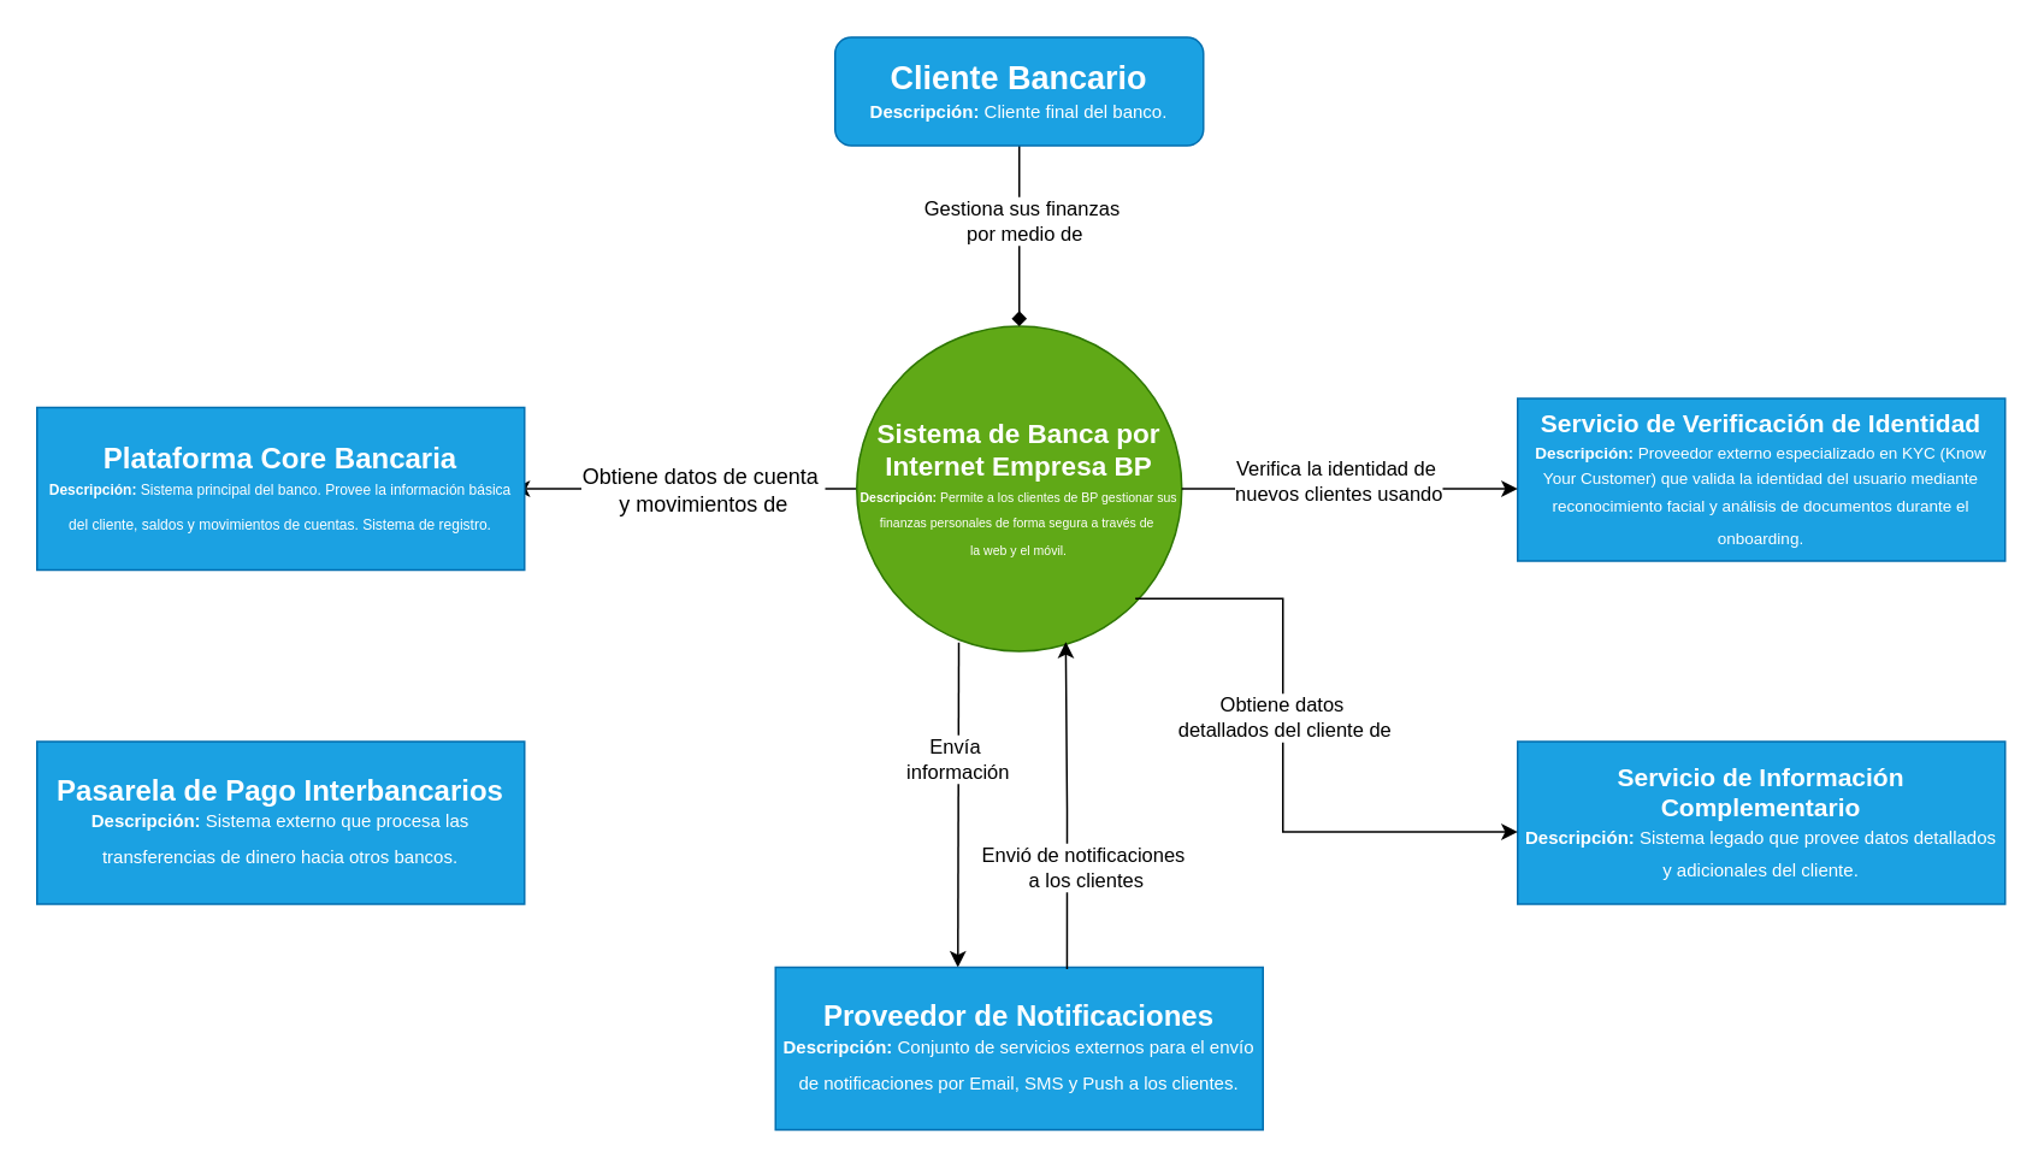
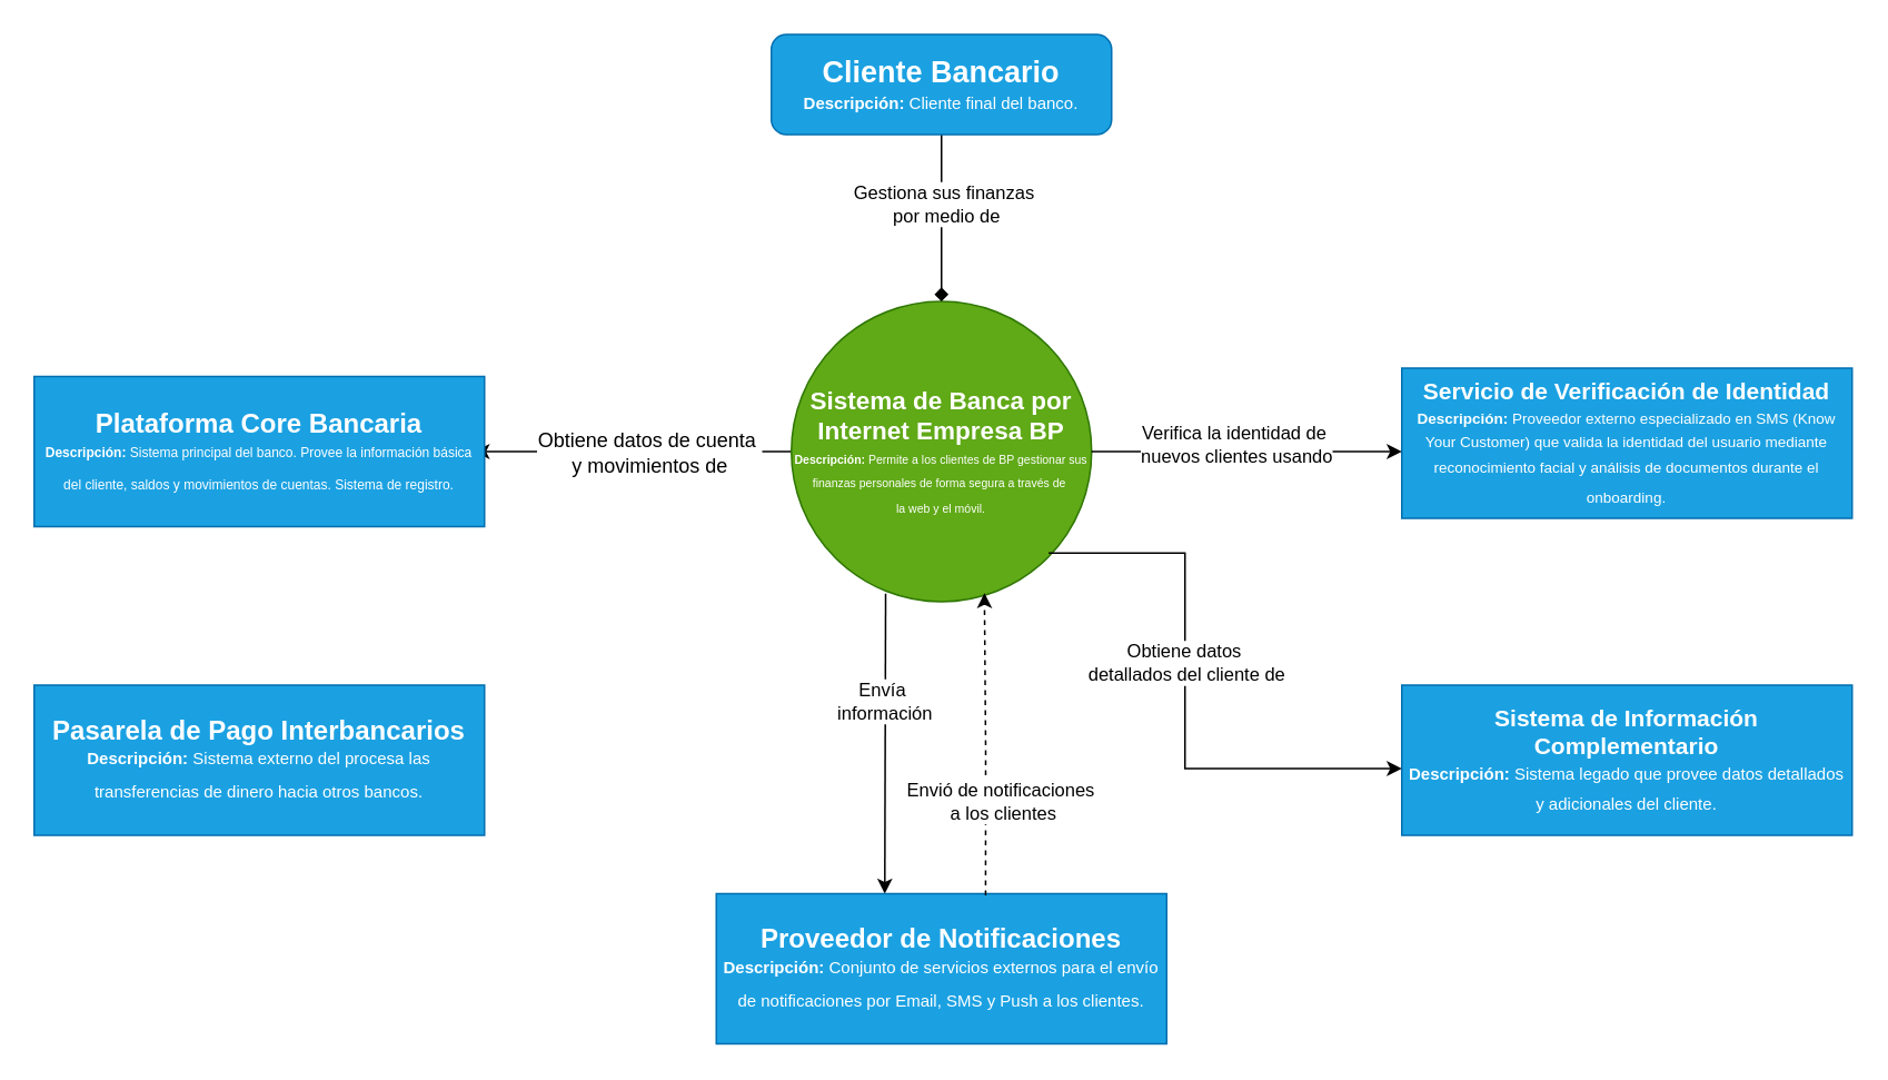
- <mxCell id="12" value="&lt;b&gt;&lt;font style=&quot;font-size: 14px;&quot;&gt;Servicio de Verificación de Identidad&lt;/font&gt;&lt;/b&gt;&lt;div&gt;&lt;font style=&quot;font-size: 9px;&quot;&gt;&lt;b style=&quot;&quot;&gt;Descripción:&lt;/b&gt; Proveedor externo especializado en KYC (Know Your Customer) que valida la identidad del usuario mediante reconocimiento facial y análisis de documentos durante el onboarding.&lt;/font&gt;&lt;b&gt;&lt;font style=&quot;font-size: 16px;&quot;&gt;&lt;/font&gt;&lt;/b&gt;&lt;/div&gt;" style="rounded=0;whiteSpace=wrap;html=1;fillColor=light-dark(#1BA1E2,#A9C4EB);fontColor=#ffffff;strokeColor=#006EAF;" vertex="1" parent="1"><mxGeometry x="840" y="220" width="270" height="90" as="geometry" /></mxCell>
+ <mxCell id="12" value="&lt;b&gt;&lt;font style=&quot;font-size: 14px;&quot;&gt;Servicio de Verificación de Identidad&lt;/font&gt;&lt;/b&gt;&lt;div&gt;&lt;font style=&quot;font-size: 9px;&quot;&gt;&lt;b style=&quot;&quot;&gt;Descripción:&lt;/b&gt; Proveedor externo especializado en SMS (Know Your Customer) que valida la identidad del usuario mediante reconocimiento facial y análisis de documentos durante el onboarding.&lt;/font&gt;&lt;b&gt;&lt;font style=&quot;font-size: 16px;&quot;&gt;&lt;/font&gt;&lt;/b&gt;&lt;/div&gt;" style="rounded=0;whiteSpace=wrap;html=1;fillColor=light-dark(#1BA1E2,#A9C4EB);fontColor=#ffffff;strokeColor=#006EAF;" vertex="1" parent="1"><mxGeometry x="840" y="220" width="270" height="90" as="geometry" /></mxCell>
- <mxCell id="17" style="edgeStyle=orthogonalEdgeStyle;rounded=0;orthogonalLoop=1;jettySize=auto;html=1;entryX=0.643;entryY=0.971;entryDx=0;entryDy=0;entryPerimeter=0;exitX=0.598;exitY=0.011;exitDx=0;exitDy=0;exitPerimeter=0;" edge="1" parent="1" source="14" target="6"><mxGeometry relative="1" as="geometry"><mxPoint x="590.54" y="532.12" as="sourcePoint" /><mxPoint x="590" y="360" as="targetPoint" /></mxGeometry></mxCell>
+ <mxCell id="17" style="edgeStyle=orthogonalEdgeStyle;rounded=0;orthogonalLoop=1;jettySize=auto;html=1;entryX=0.643;entryY=0.971;entryDx=0;entryDy=0;entryPerimeter=0;exitX=0.598;exitY=0.011;exitDx=0;exitDy=0;exitPerimeter=0;dashed=1;" edge="1" parent="1" source="14" target="6"><mxGeometry relative="1" as="geometry"><mxPoint x="590.54" y="532.12" as="sourcePoint" /><mxPoint x="590" y="360" as="targetPoint" /></mxGeometry></mxCell>
- <mxCell id="13" value="&lt;b&gt;&lt;font style=&quot;font-size: 16px;&quot;&gt;Pasarela de Pago Interbancarios&lt;/font&gt;&lt;/b&gt;&lt;div&gt;&lt;font style=&quot;font-size: 10px;&quot;&gt;&lt;b style=&quot;&quot;&gt;Descripción:&lt;/b&gt; Sistema externo que procesa las transferencias de dinero hacia otros bancos.&lt;/font&gt;&lt;b&gt;&lt;font style=&quot;font-size: 18px;&quot;&gt;&lt;/font&gt;&lt;/b&gt;&lt;/div&gt;" style="rounded=0;whiteSpace=wrap;html=1;fillColor=light-dark(#1BA1E2,#A9C4EB);fontColor=#ffffff;strokeColor=#006EAF;" vertex="1" parent="1"><mxGeometry x="20" y="410" width="270" height="90" as="geometry" /></mxCell>
+ <mxCell id="13" value="&lt;b&gt;&lt;font style=&quot;font-size: 16px;&quot;&gt;Pasarela de Pago Interbancarios&lt;/font&gt;&lt;/b&gt;&lt;div&gt;&lt;font style=&quot;font-size: 10px;&quot;&gt;&lt;b style=&quot;&quot;&gt;Descripción:&lt;/b&gt; Sistema externo del procesa las transferencias de dinero hacia otros bancos.&lt;/font&gt;&lt;b&gt;&lt;font style=&quot;font-size: 18px;&quot;&gt;&lt;/font&gt;&lt;/b&gt;&lt;/div&gt;" style="rounded=0;whiteSpace=wrap;html=1;fillColor=light-dark(#1BA1E2,#A9C4EB);fontColor=#ffffff;strokeColor=#006EAF;" vertex="1" parent="1"><mxGeometry x="20" y="410" width="270" height="90" as="geometry" /></mxCell>
- <mxCell id="11" value="&lt;b&gt;&lt;font style=&quot;font-size: 14px;&quot;&gt;Servicio de Información Complementario&lt;/font&gt;&lt;/b&gt;&lt;div&gt;&lt;font style=&quot;font-size: 10px;&quot;&gt;&lt;b style=&quot;&quot;&gt;Descripción:&lt;/b&gt; Sistema legado que provee datos detallados y adicionales del cliente.&lt;/font&gt;&lt;b&gt;&lt;font style=&quot;font-size: 16px;&quot;&gt;&lt;/font&gt;&lt;/b&gt;&lt;/div&gt;" style="rounded=0;whiteSpace=wrap;html=1;fillColor=light-dark(#1BA1E2,#A9C4EB);fontColor=#ffffff;strokeColor=#006EAF;" vertex="1" parent="1"><mxGeometry x="840" y="410" width="270" height="90" as="geometry" /></mxCell>
+ <mxCell id="11" value="&lt;b&gt;&lt;font style=&quot;font-size: 14px;&quot;&gt;Sistema de Información Complementario&lt;/font&gt;&lt;/b&gt;&lt;div&gt;&lt;font style=&quot;font-size: 10px;&quot;&gt;&lt;b style=&quot;&quot;&gt;Descripción:&lt;/b&gt; Sistema legado que provee datos detallados y adicionales del cliente.&lt;/font&gt;&lt;b&gt;&lt;font style=&quot;font-size: 16px;&quot;&gt;&lt;/font&gt;&lt;/b&gt;&lt;/div&gt;" style="rounded=0;whiteSpace=wrap;html=1;fillColor=light-dark(#1BA1E2,#A9C4EB);fontColor=#ffffff;strokeColor=#006EAF;" vertex="1" parent="1"><mxGeometry x="840" y="410" width="270" height="90" as="geometry" /></mxCell>
